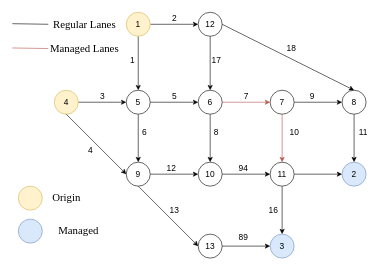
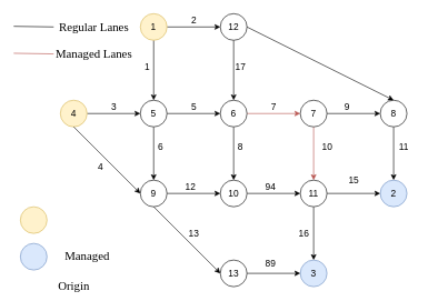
- <mxCell id="42" value="18" style="text;html=1;align=center;verticalAlign=middle;resizable=0;points=[];autosize=1;strokeColor=none;fillColor=none;fontSize=14;" parent="1" vertex="1"><mxGeometry x="470" y="70" width="30" height="20" as="geometry" /></mxCell>
+ <mxCell id="46" value="15" style="text;html=1;align=center;verticalAlign=middle;resizable=0;points=[];autosize=1;strokeColor=none;fillColor=none;fontSize=14;" parent="1" vertex="1"><mxGeometry x="515" y="260" width="30" height="20" as="geometry" /></mxCell>
- <mxCell id="54" value="&lt;font face=&quot;Times New Roman&quot; style=&quot;font-size: 18px&quot;&gt;Origin&lt;/font&gt;" style="text;html=1;align=center;verticalAlign=middle;resizable=0;points=[];autosize=1;strokeColor=none;fillColor=none;fontSize=14;" parent="1" vertex="1"><mxGeometry x="80" y="320" width="60" height="20" as="geometry" /></mxCell>
+ <mxCell id="54" value="&lt;font face=&quot;Times New Roman&quot; style=&quot;font-size: 18px&quot;&gt;Origin&lt;/font&gt;" style="text;html=1;align=center;verticalAlign=middle;resizable=0;points=[];autosize=1;strokeColor=none;fillColor=none;fontSize=14;" parent="1" vertex="1"><mxGeometry x="80" y="420" width="60" height="20" as="geometry" /></mxCell>
